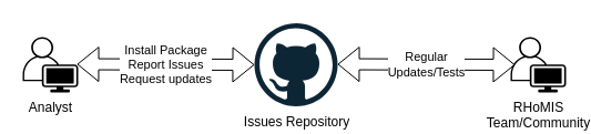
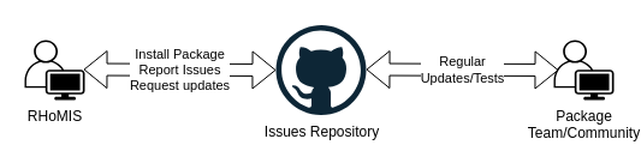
- <mxCell id="2" value="Analyst" style="points=[[0.35,0,0],[0.98,0.51,0],[1,0.71,0],[0.67,1,0],[0,0.795,0],[0,0.65,0]];verticalLabelPosition=bottom;sketch=0;html=1;verticalAlign=top;aspect=fixed;align=center;pointerEvents=1;shape=mxgraph.cisco19.user;fillColor=#000000;strokeColor=none;gradientColor=none;" vertex="1" parent="1"><mxGeometry x="20" y="33" width="50" height="50" as="geometry" /></mxCell>
+ <mxCell id="2" value="RHoMIS" style="points=[[0.35,0,0],[0.98,0.51,0],[1,0.71,0],[0.67,1,0],[0,0.795,0],[0,0.65,0]];verticalLabelPosition=bottom;sketch=0;html=1;verticalAlign=top;aspect=fixed;align=center;pointerEvents=1;shape=mxgraph.cisco19.user;fillColor=#000000;strokeColor=none;gradientColor=none;" vertex="1" parent="1"><mxGeometry x="20" y="33" width="50" height="50" as="geometry" /></mxCell>
- <mxCell id="4" value="RHoMIS &lt;br&gt;Team/Community" style="points=[[0.35,0,0],[0.98,0.51,0],[1,0.71,0],[0.67,1,0],[0,0.795,0],[0,0.65,0]];verticalLabelPosition=bottom;sketch=0;html=1;verticalAlign=top;aspect=fixed;align=center;pointerEvents=1;shape=mxgraph.cisco19.user;fillColor=#000000;strokeColor=none;gradientColor=none;" vertex="1" parent="1"><mxGeometry x="460" y="33" width="50" height="50" as="geometry" /></mxCell>
+ <mxCell id="4" value="Package &lt;br&gt;Team/Community" style="points=[[0.35,0,0],[0.98,0.51,0],[1,0.71,0],[0.67,1,0],[0,0.795,0],[0,0.65,0]];verticalLabelPosition=bottom;sketch=0;html=1;verticalAlign=top;aspect=fixed;align=center;pointerEvents=1;shape=mxgraph.cisco19.user;fillColor=#000000;strokeColor=none;gradientColor=none;" vertex="1" parent="1"><mxGeometry x="460" y="33" width="50" height="50" as="geometry" /></mxCell>
